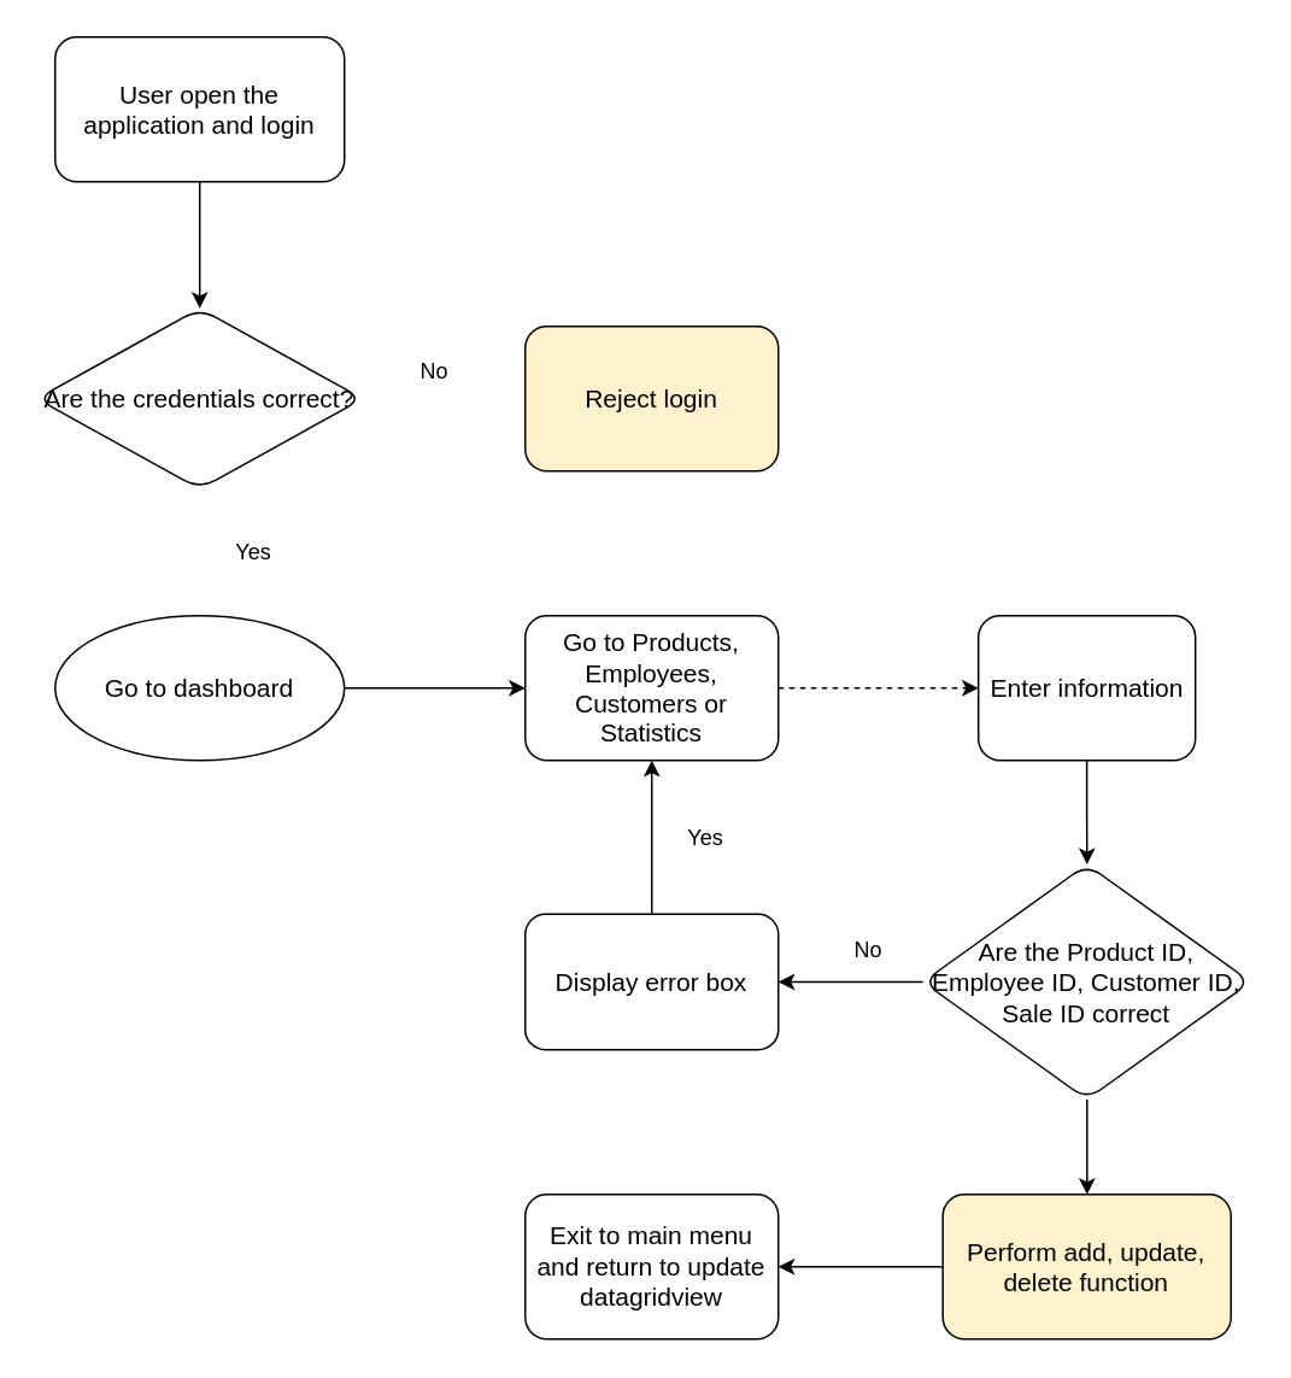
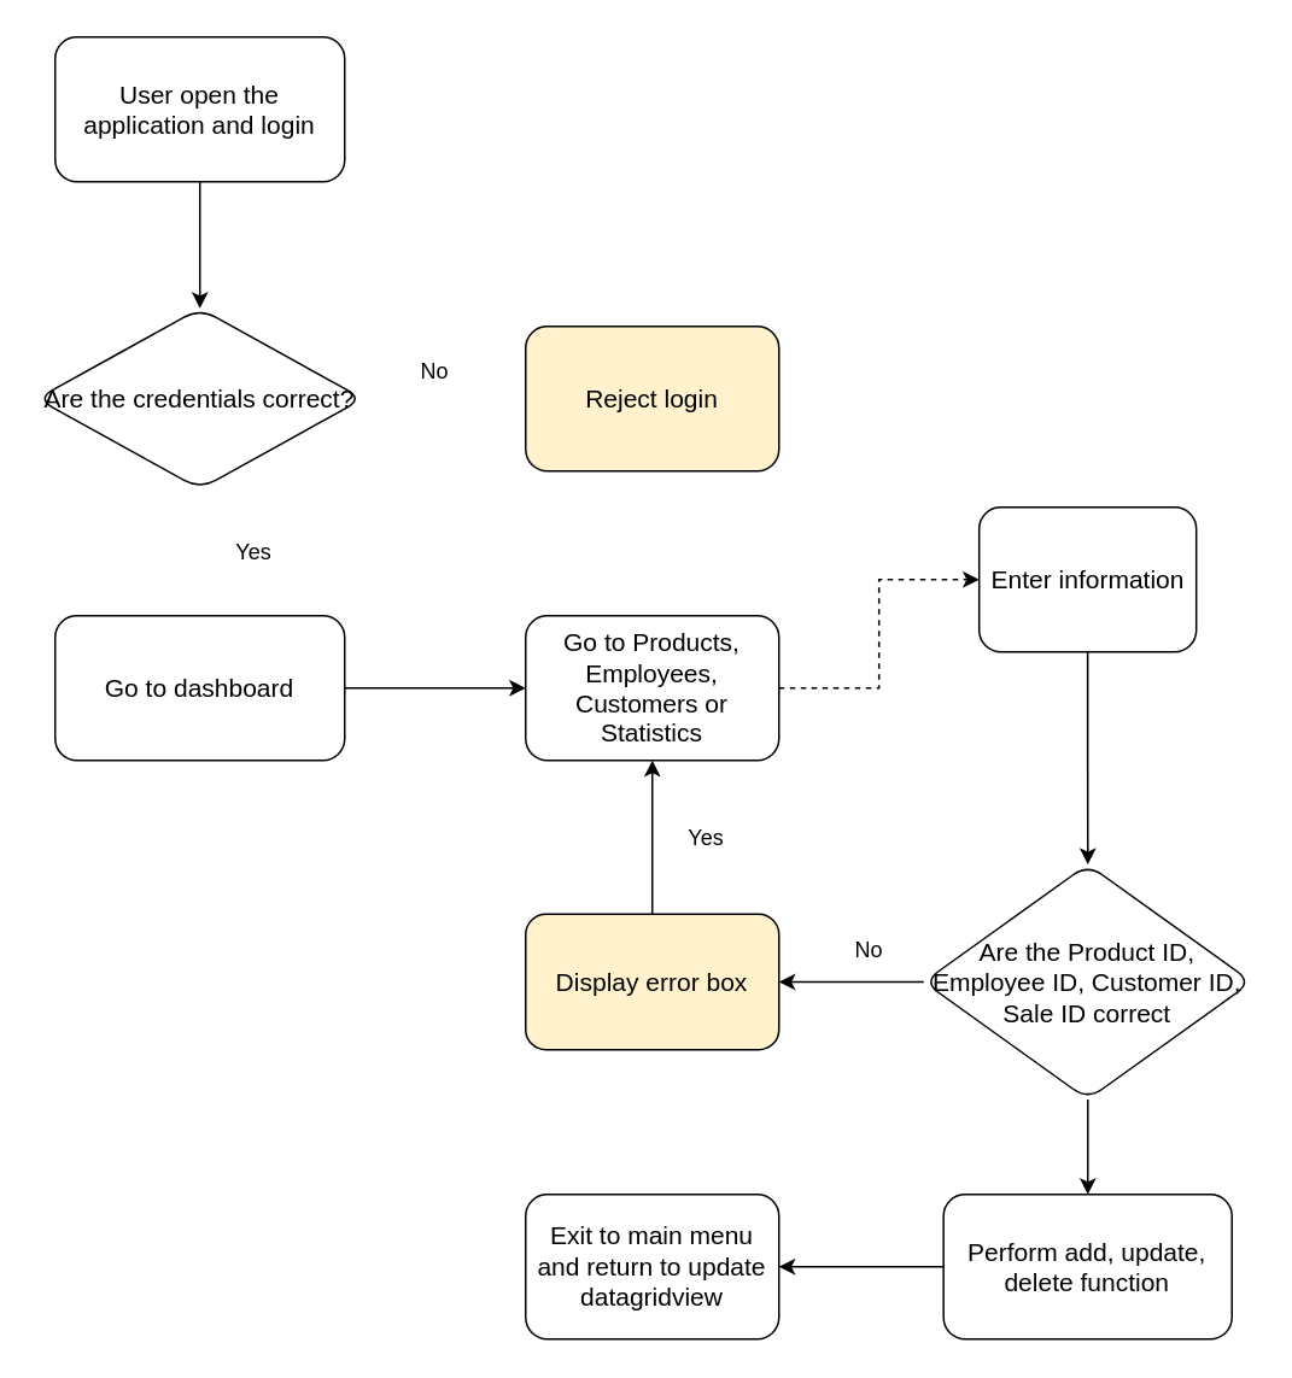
- <mxCell id="8" value="&lt;font style=&quot;font-size: 14px;&quot;&gt;Go to dashboard&lt;/font&gt;" style="ellipse;whiteSpace=wrap;html=1;" vertex="1" parent="1"><mxGeometry x="30" y="340" width="160" height="80" as="geometry" /></mxCell>
+ <mxCell id="8" value="&lt;font style=&quot;font-size: 14px;&quot;&gt;Go to dashboard&lt;/font&gt;" style="whiteSpace=wrap;html=1;rounded=1;" vertex="1" parent="1"><mxGeometry x="30" y="340" width="160" height="80" as="geometry" /></mxCell>
- <mxCell id="13" value="&lt;font style=&quot;font-size: 14px;&quot;&gt;Enter information&lt;/font&gt;" style="whiteSpace=wrap;html=1;rounded=1;" vertex="1" parent="1"><mxGeometry x="540.63" y="340" width="120" height="80" as="geometry" /></mxCell>
+ <mxCell id="13" value="&lt;font style=&quot;font-size: 14px;&quot;&gt;Enter information&lt;/font&gt;" style="whiteSpace=wrap;html=1;rounded=1;" vertex="1" parent="1"><mxGeometry x="540.63" y="280" width="120" height="80" as="geometry" /></mxCell>
- <mxCell id="18" value="&lt;font style=&quot;font-size: 14px;&quot;&gt;Display error box&lt;/font&gt;" style="whiteSpace=wrap;html=1;rounded=1;" vertex="1" parent="1"><mxGeometry x="290" y="505" width="140" height="75" as="geometry" /></mxCell>
+ <mxCell id="18" value="&lt;font style=&quot;font-size: 14px;&quot;&gt;Display error box&lt;/font&gt;" style="whiteSpace=wrap;html=1;rounded=1;fillColor=#fff2cc;" vertex="1" parent="1"><mxGeometry x="290" y="505" width="140" height="75" as="geometry" /></mxCell>
- <mxCell id="22" value="&lt;font style=&quot;font-size: 14px;&quot;&gt;Perform add, update, delete function&lt;/font&gt;" style="whiteSpace=wrap;html=1;rounded=1;fillColor=#fff2cc;" vertex="1" parent="1"><mxGeometry x="520.95" y="660" width="159.36" height="80" as="geometry" /></mxCell>
+ <mxCell id="22" value="&lt;font style=&quot;font-size: 14px;&quot;&gt;Perform add, update, delete function&lt;/font&gt;" style="whiteSpace=wrap;html=1;rounded=1;" vertex="1" parent="1"><mxGeometry x="520.95" y="660" width="159.36" height="80" as="geometry" /></mxCell>
